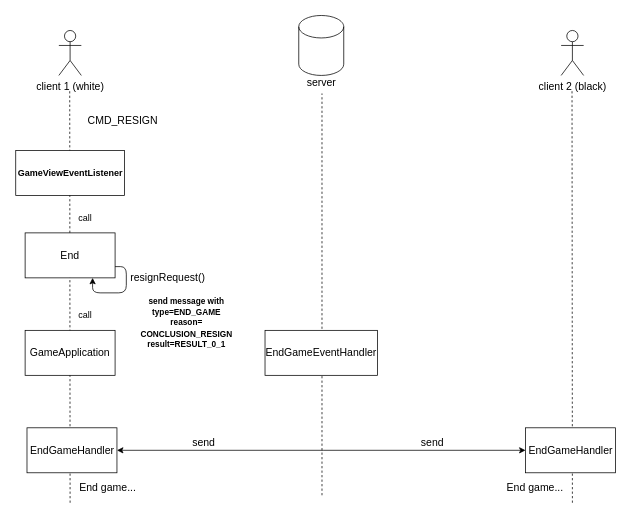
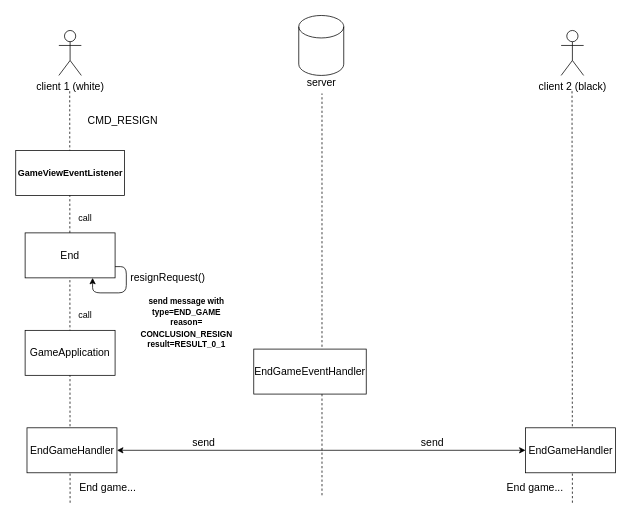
- <mxCell id="17" value="&lt;font style=&quot;font-size: 14px&quot;&gt;EndGameEventHandler&lt;/font&gt;" style="rounded=0;whiteSpace=wrap;html=1;" vertex="1" parent="1"><mxGeometry x="353" y="440" width="150" height="60" as="geometry" /></mxCell>
+ <mxCell id="17" value="&lt;font style=&quot;font-size: 14px&quot;&gt;EndGameEventHandler&lt;/font&gt;" style="rounded=0;whiteSpace=wrap;html=1;" vertex="1" parent="1"><mxGeometry x="338" y="465" width="150" height="60" as="geometry" /></mxCell>
